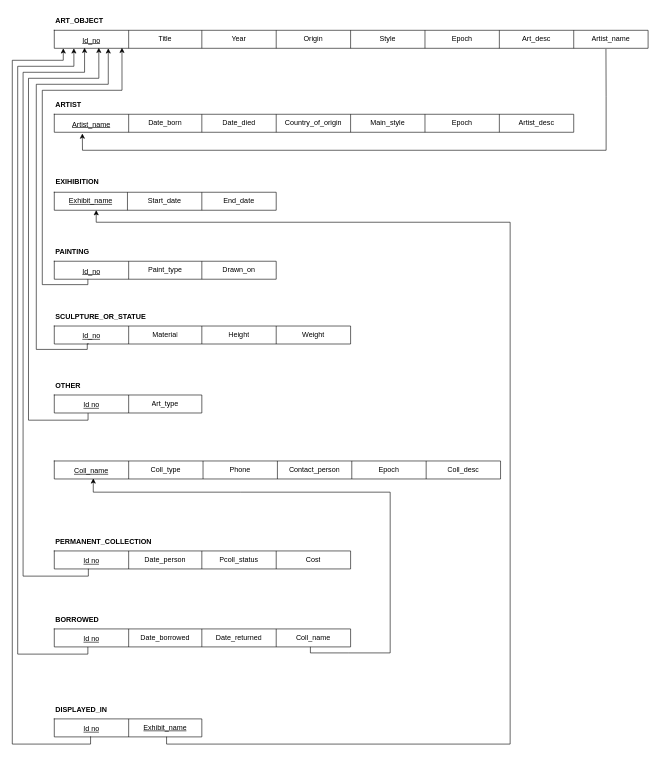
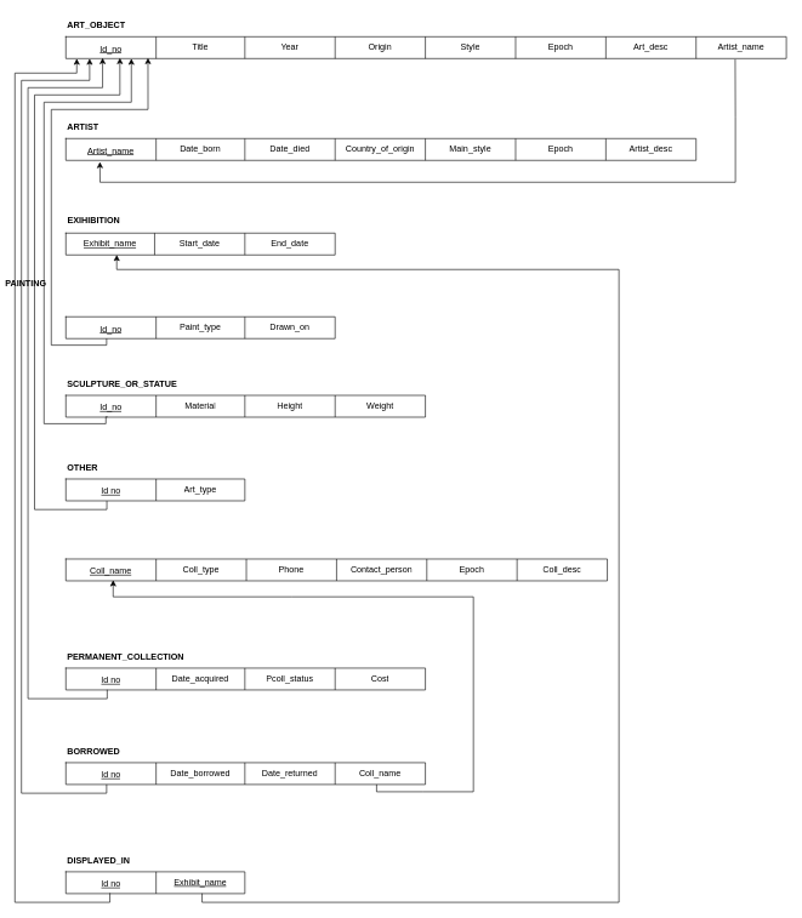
- <mxCell id="29" value="PAINTING" style="text;html=1;strokeColor=none;fillColor=none;align=left;verticalAlign=middle;whiteSpace=wrap;rounded=0;fontStyle=1" parent="1" vertex="1"><mxGeometry x="90" y="405" width="90" height="30" as="geometry" /></mxCell>
+ <mxCell id="29" value="PAINTING" style="text;html=1;strokeColor=none;fillColor=none;align=left;verticalAlign=middle;whiteSpace=wrap;rounded=0;fontStyle=1" parent="1" vertex="1"><mxGeometry x="5" y="375" width="90" height="30" as="geometry" /></mxCell>
- <mxCell id="59" value="Date_person" style="shape=partialRectangle;html=1;whiteSpace=wrap;connectable=0;strokeColor=inherit;overflow=hidden;fillColor=none;top=0;left=0;bottom=0;right=0;pointerEvents=1;fontSize=12;" parent="57" vertex="1"><mxGeometry x="124" width="122" height="30" as="geometry"><mxRectangle width="122" height="30" as="alternateBounds" /></mxGeometry></mxCell>
+ <mxCell id="59" value="Date_acquired" style="shape=partialRectangle;html=1;whiteSpace=wrap;connectable=0;strokeColor=inherit;overflow=hidden;fillColor=none;top=0;left=0;bottom=0;right=0;pointerEvents=1;fontSize=12;" parent="57" vertex="1"><mxGeometry x="124" width="122" height="30" as="geometry"><mxRectangle width="122" height="30" as="alternateBounds" /></mxGeometry></mxCell>
